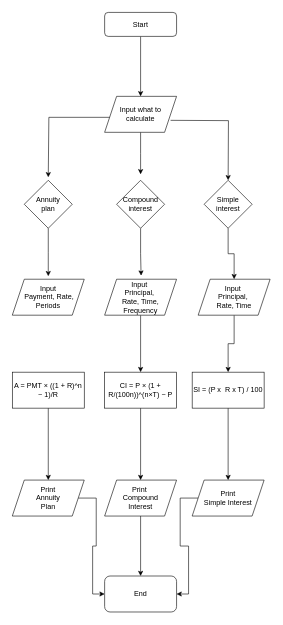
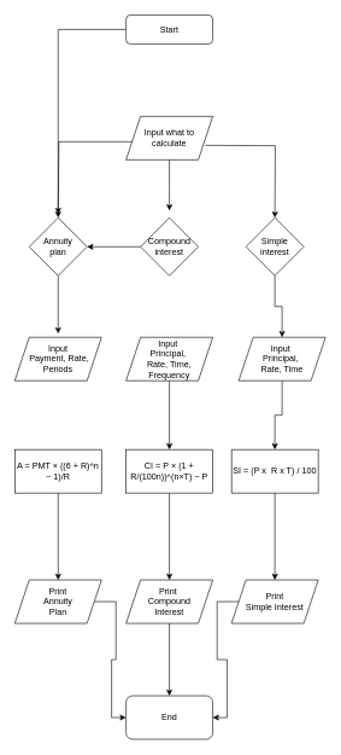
- <mxCell id="2" style="edgeStyle=orthogonalEdgeStyle;rounded=0;orthogonalLoop=1;jettySize=auto;html=1;" edge="1" parent="1" source="3" target="7"><mxGeometry relative="1" as="geometry" /></mxCell>
+ <mxCell id="2" style="edgeStyle=orthogonalEdgeStyle;rounded=0;orthogonalLoop=1;jettySize=auto;html=1;" edge="1" parent="1" source="3" target="13"><mxGeometry relative="1" as="geometry" /></mxCell>
- <mxCell id="10" style="edgeStyle=orthogonalEdgeStyle;rounded=0;orthogonalLoop=1;jettySize=auto;html=1;entryX=0.507;entryY=-0.1;entryDx=0;entryDy=0;entryPerimeter=0;" edge="1" parent="1" source="11" target="17"><mxGeometry relative="1" as="geometry"><mxPoint x="234" y="450" as="targetPoint" /></mxGeometry></mxCell>
+ <mxCell id="10" style="edgeStyle=orthogonalEdgeStyle;rounded=0;orthogonalLoop=1;jettySize=auto;html=1;" edge="1" parent="1" source="11" target="13"><mxGeometry relative="1" as="geometry"><mxPoint x="234" y="450" as="targetPoint" /></mxGeometry></mxCell>
- <mxCell id="24" value="A = PMT × ((1 + R)^n − 1)/R" style="rounded=0;whiteSpace=wrap;html=1;" vertex="1" parent="1"><mxGeometry x="20" y="620" width="120" height="60" as="geometry" /></mxCell>
+ <mxCell id="24" value="A = PMT × ((6 + R)^n − 1)/R" style="rounded=0;whiteSpace=wrap;html=1;" vertex="1" parent="1"><mxGeometry x="20" y="620" width="120" height="60" as="geometry" /></mxCell>
